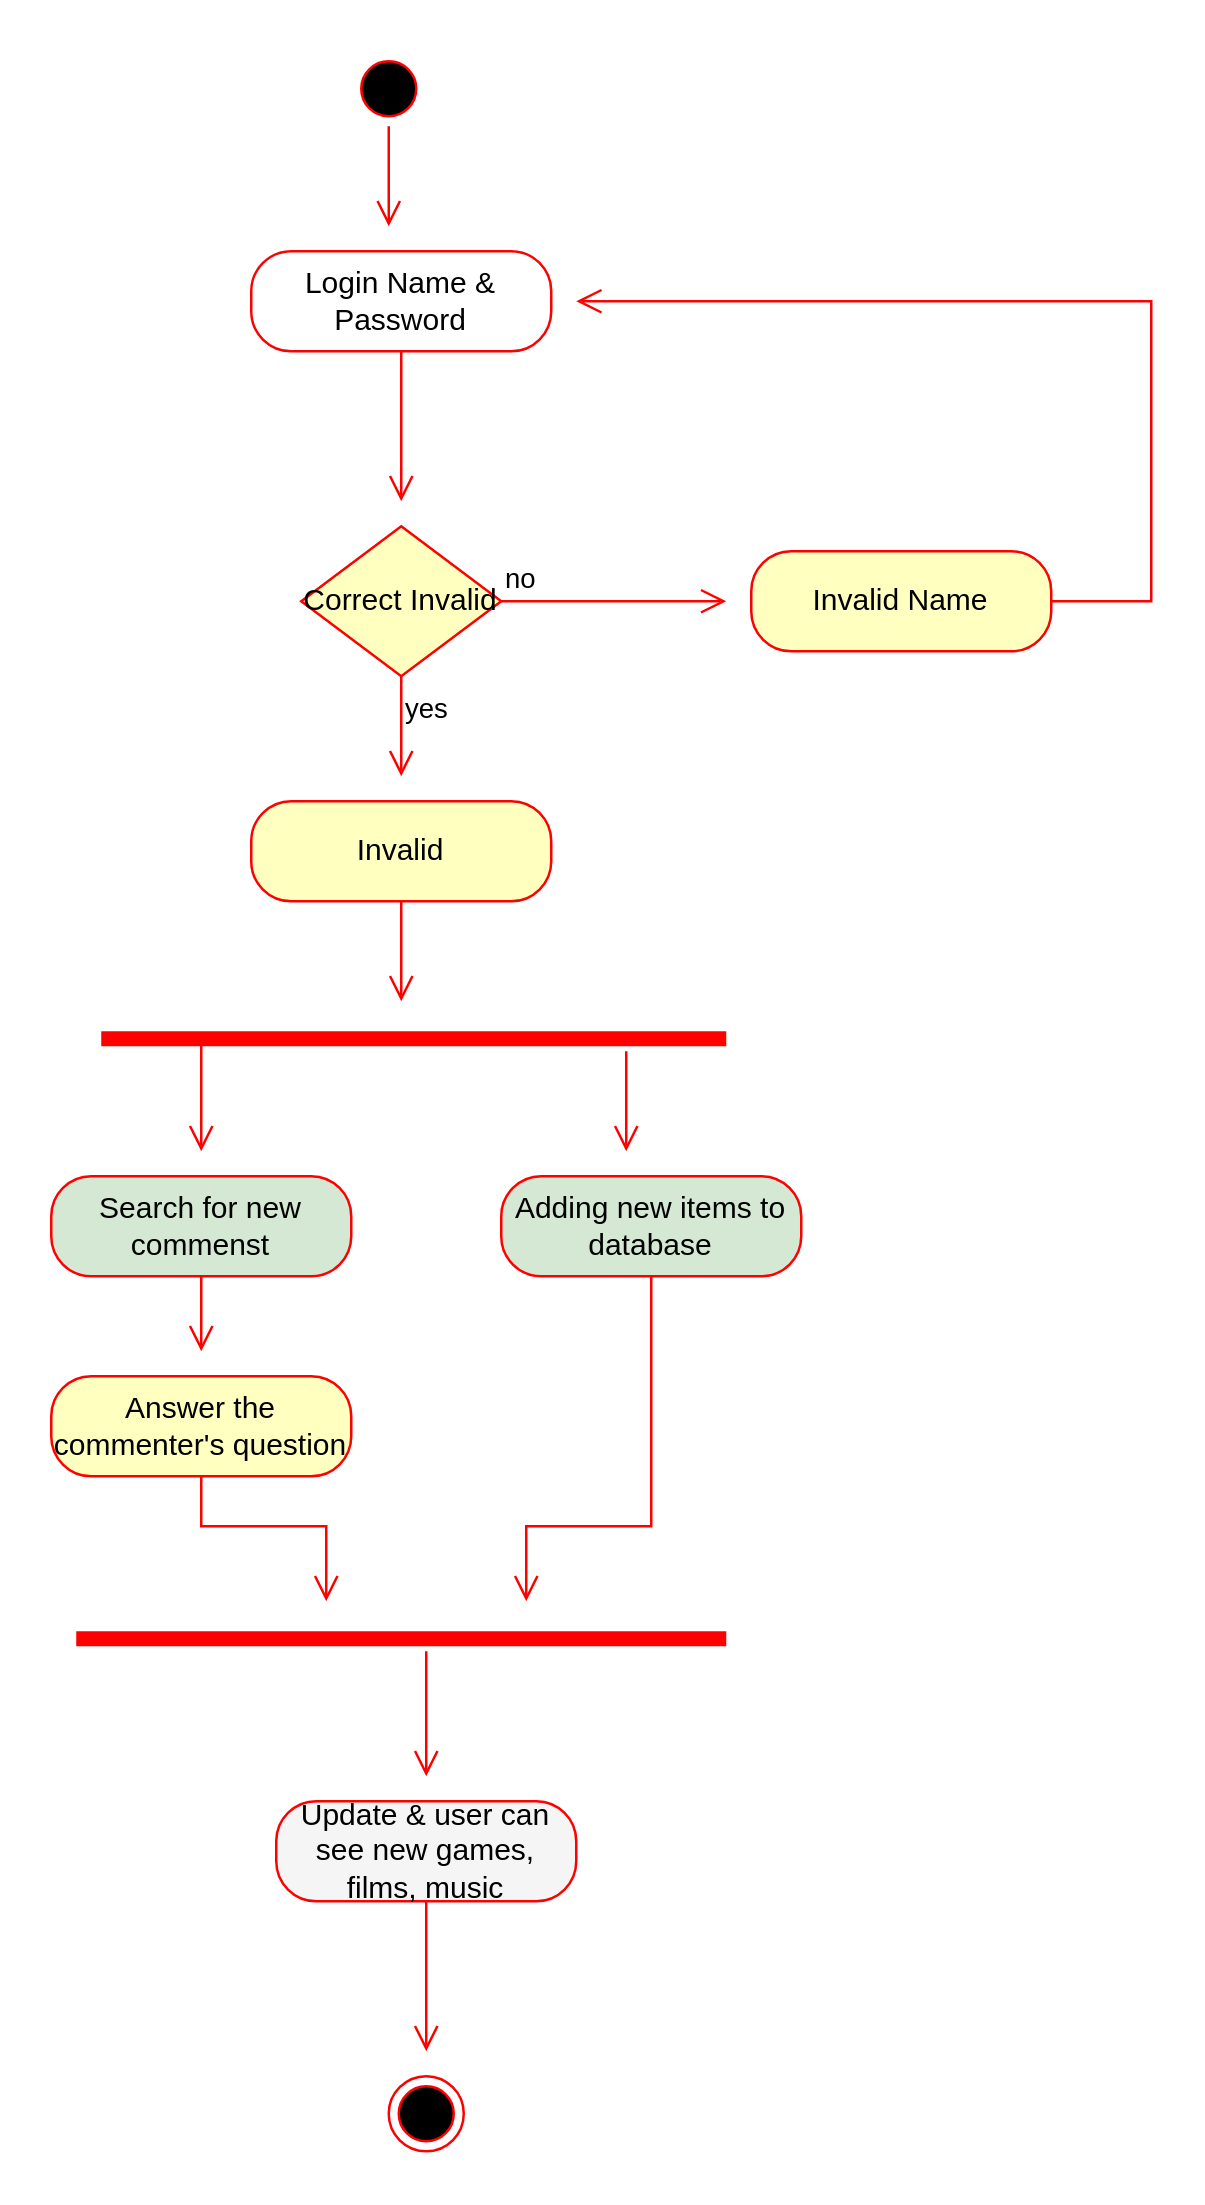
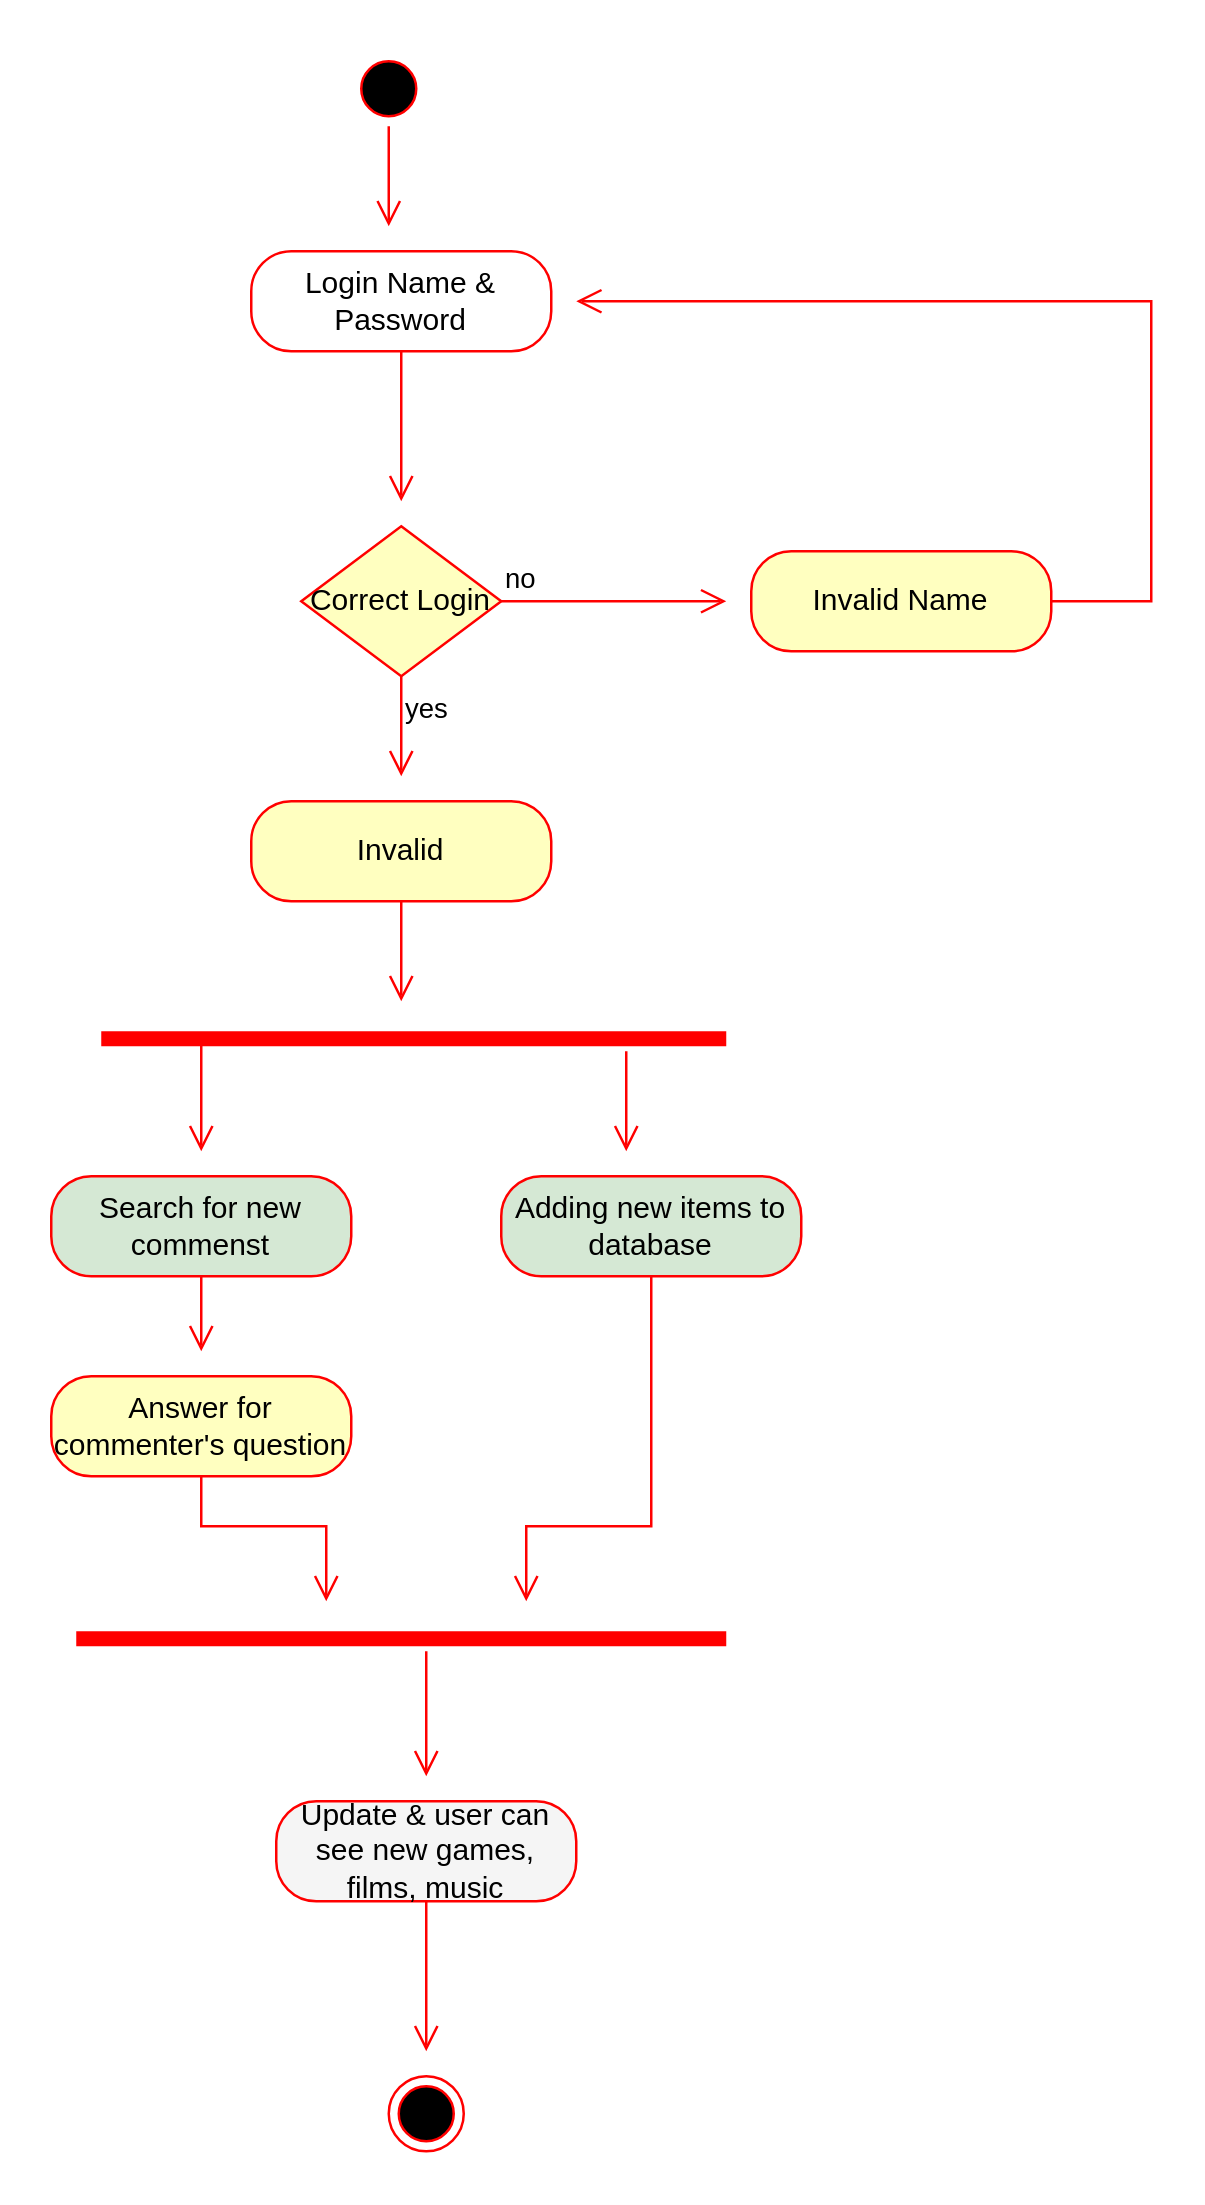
- <mxCell id="6" value="Correct Invalid" style="rhombus;whiteSpace=wrap;html=1;fillColor=#ffffc0;strokeColor=#ff0000;" vertex="1" parent="1"><mxGeometry x="120" y="210" width="80" height="60" as="geometry" /></mxCell>
+ <mxCell id="6" value="Correct Login" style="rhombus;whiteSpace=wrap;html=1;fillColor=#ffffc0;strokeColor=#ff0000;" vertex="1" parent="1"><mxGeometry x="120" y="210" width="80" height="60" as="geometry" /></mxCell>
- <mxCell id="20" value="Answer the commenter's question" style="rounded=1;whiteSpace=wrap;html=1;arcSize=40;fontColor=#000000;fillColor=#ffffc0;strokeColor=#ff0000;" vertex="1" parent="1"><mxGeometry x="20" y="550" width="120" height="40" as="geometry" /></mxCell>
+ <mxCell id="20" value="Answer for commenter's question" style="rounded=1;whiteSpace=wrap;html=1;arcSize=40;fontColor=#000000;fillColor=#ffffc0;strokeColor=#ff0000;" vertex="1" parent="1"><mxGeometry x="20" y="550" width="120" height="40" as="geometry" /></mxCell>
